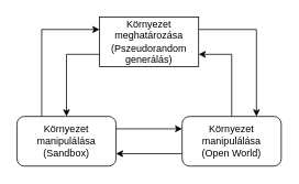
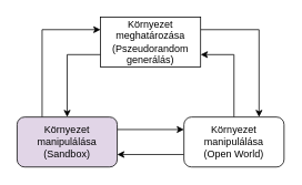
- <mxCell id="4" value="Környezet manipulálása&lt;div&gt;(Sandbox)&lt;/div&gt;" style="rounded=1;whiteSpace=wrap;html=1;" vertex="1" parent="1"><mxGeometry x="20" y="140" width="120" height="60" as="geometry" /></mxCell>
+ <mxCell id="4" value="Környezet manipulálása&lt;div&gt;(Sandbox)&lt;/div&gt;" style="rounded=1;whiteSpace=wrap;html=1;fillColor=#e1d5e7;" vertex="1" parent="1"><mxGeometry x="20" y="140" width="120" height="60" as="geometry" /></mxCell>
